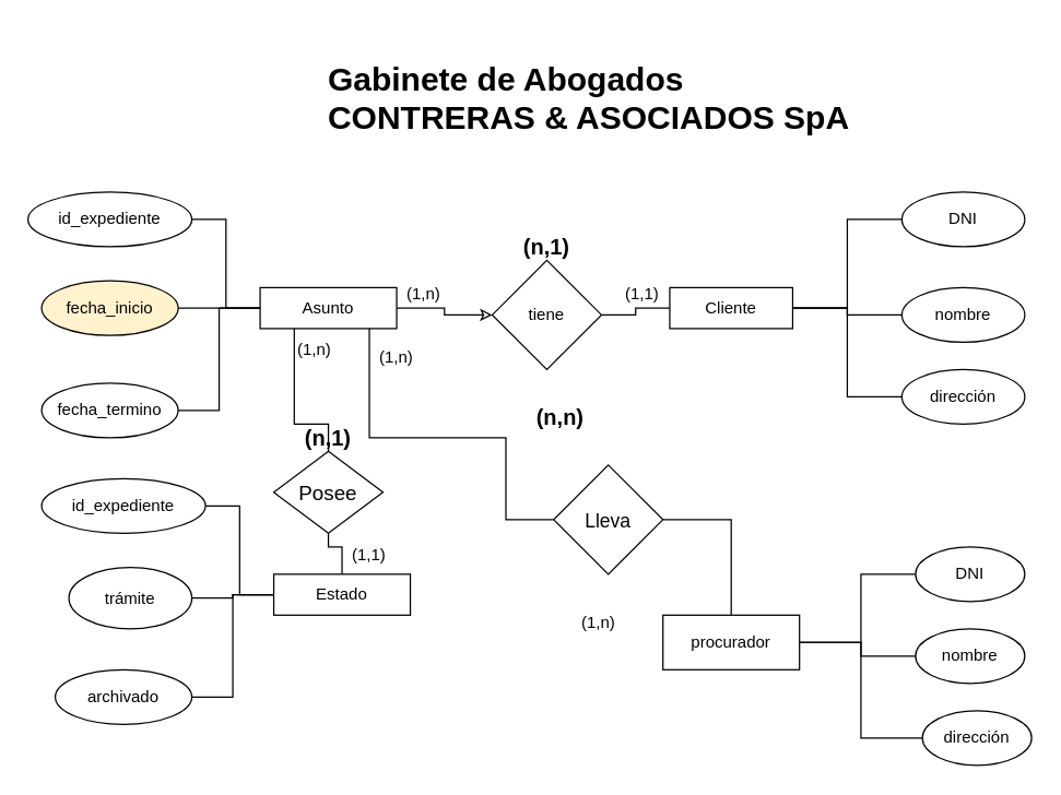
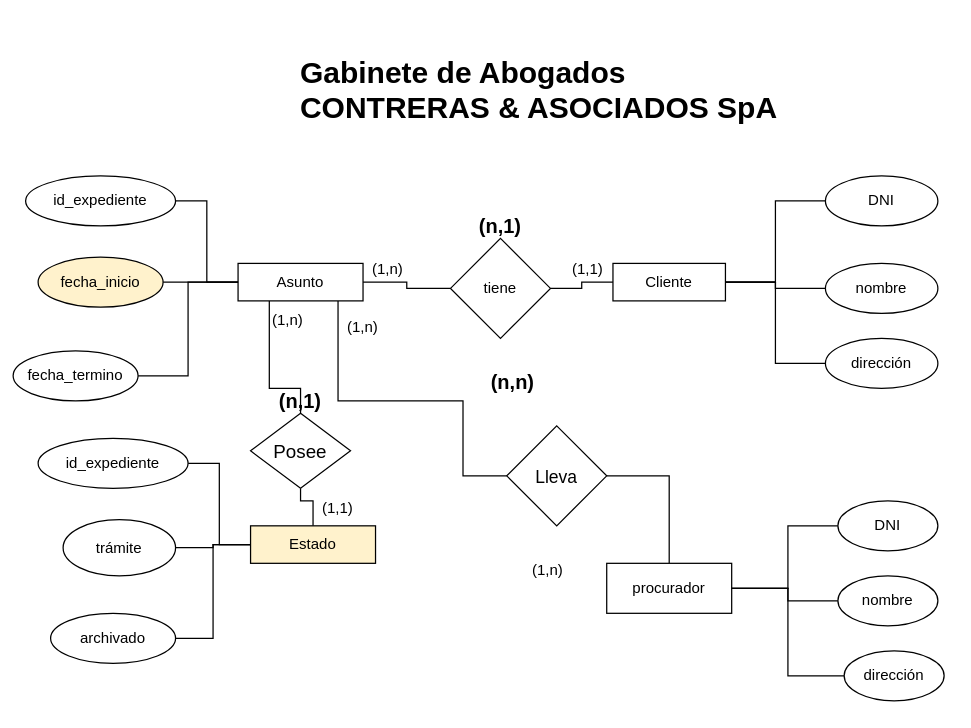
- <mxCell id="2" style="edgeStyle=orthogonalEdgeStyle;rounded=0;orthogonalLoop=1;jettySize=auto;html=1;entryX=0;entryY=0.5;entryDx=0;entryDy=0;fontFamily=Helvetica;fontSize=12;endArrow=classic;endFill=0;" edge="1" parent="1" source="3" target="35"><mxGeometry relative="1" as="geometry" /></mxCell>
+ <mxCell id="2" style="edgeStyle=orthogonalEdgeStyle;rounded=0;orthogonalLoop=1;jettySize=auto;html=1;entryX=0;entryY=0.5;entryDx=0;entryDy=0;fontFamily=Helvetica;fontSize=12;endArrow=none;endFill=0;" edge="1" parent="1" source="3" target="35"><mxGeometry relative="1" as="geometry" /></mxCell>
- <mxCell id="8" value="fecha_termino" style="ellipse;whiteSpace=wrap;html=1;fontFamily=Helvetica;fontSize=12;" vertex="1" parent="1"><mxGeometry x="30" y="280" width="100" height="40" as="geometry" /></mxCell>
+ <mxCell id="8" value="fecha_termino" style="ellipse;whiteSpace=wrap;html=1;fontFamily=Helvetica;fontSize=12;" vertex="1" parent="1"><mxGeometry x="10" y="280" width="100" height="40" as="geometry" /></mxCell>
- <mxCell id="14" value="Estado" style="rounded=0;whiteSpace=wrap;html=1;" vertex="1" parent="1"><mxGeometry x="200" y="420" width="100" height="30" as="geometry" /></mxCell>
+ <mxCell id="14" value="Estado" style="rounded=0;whiteSpace=wrap;html=1;fillColor=#fff2cc;" vertex="1" parent="1"><mxGeometry x="200" y="420" width="100" height="30" as="geometry" /></mxCell>
